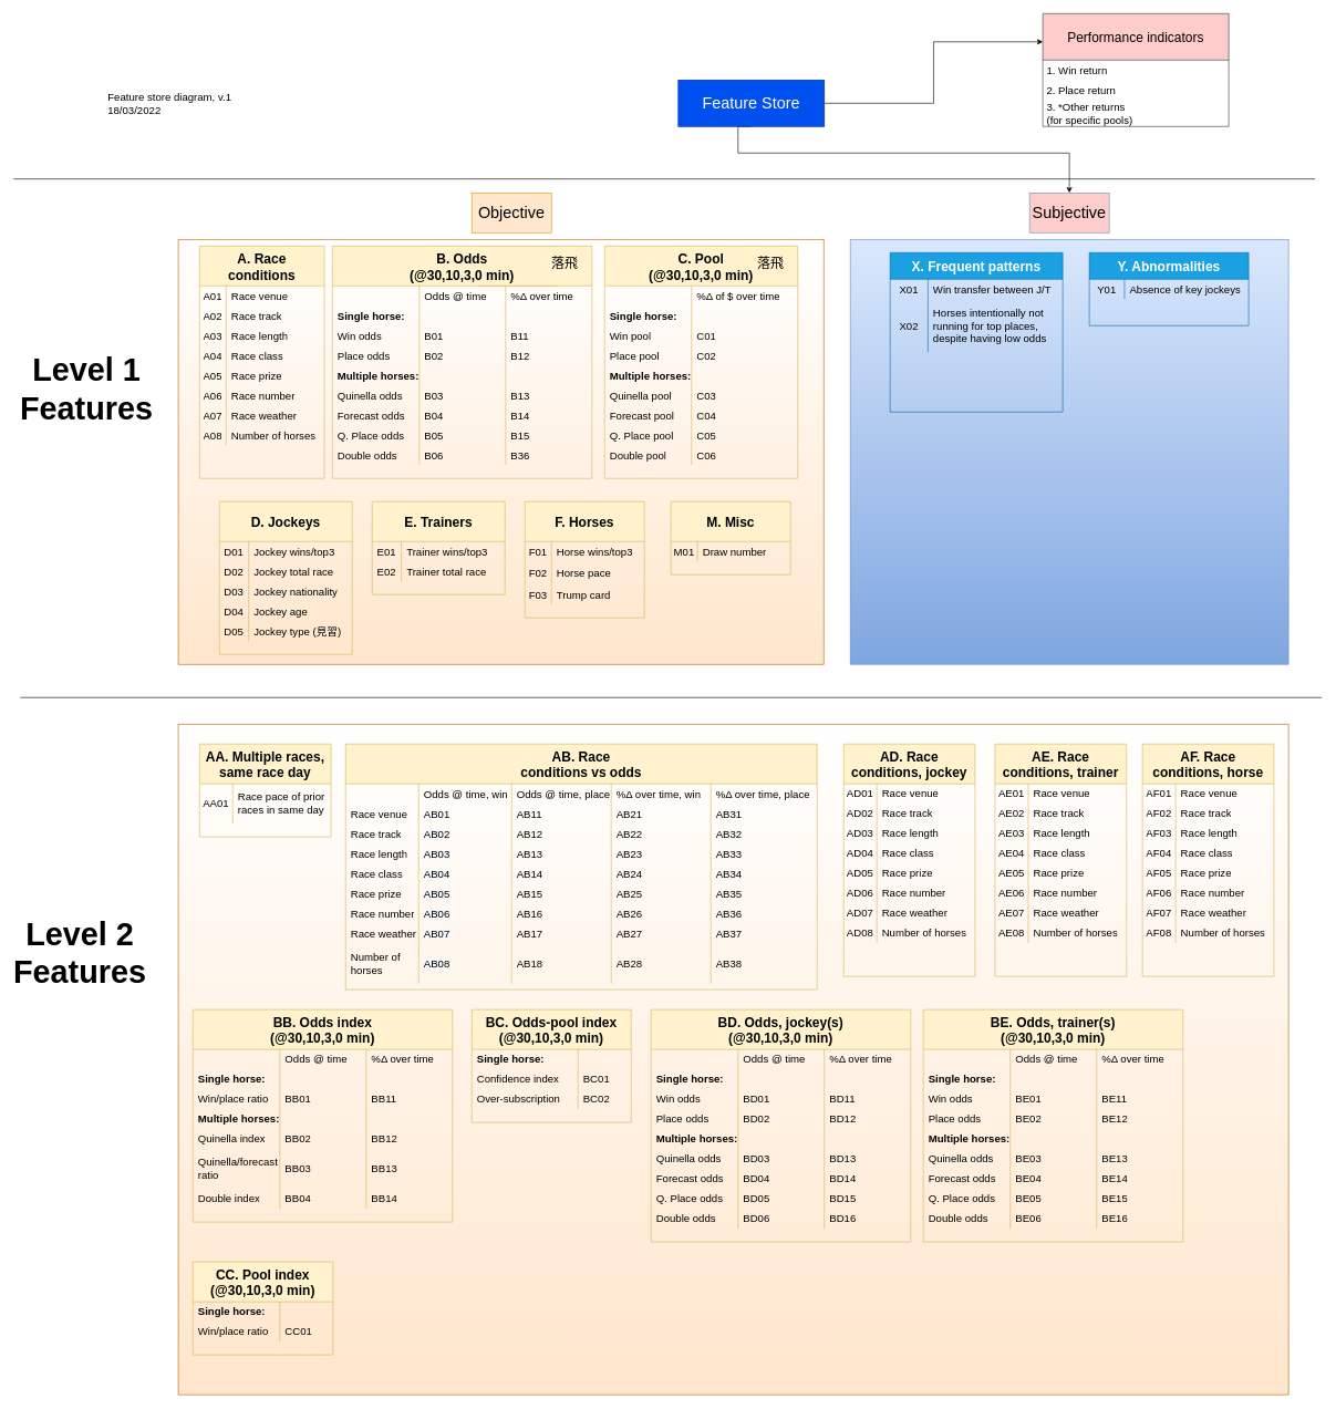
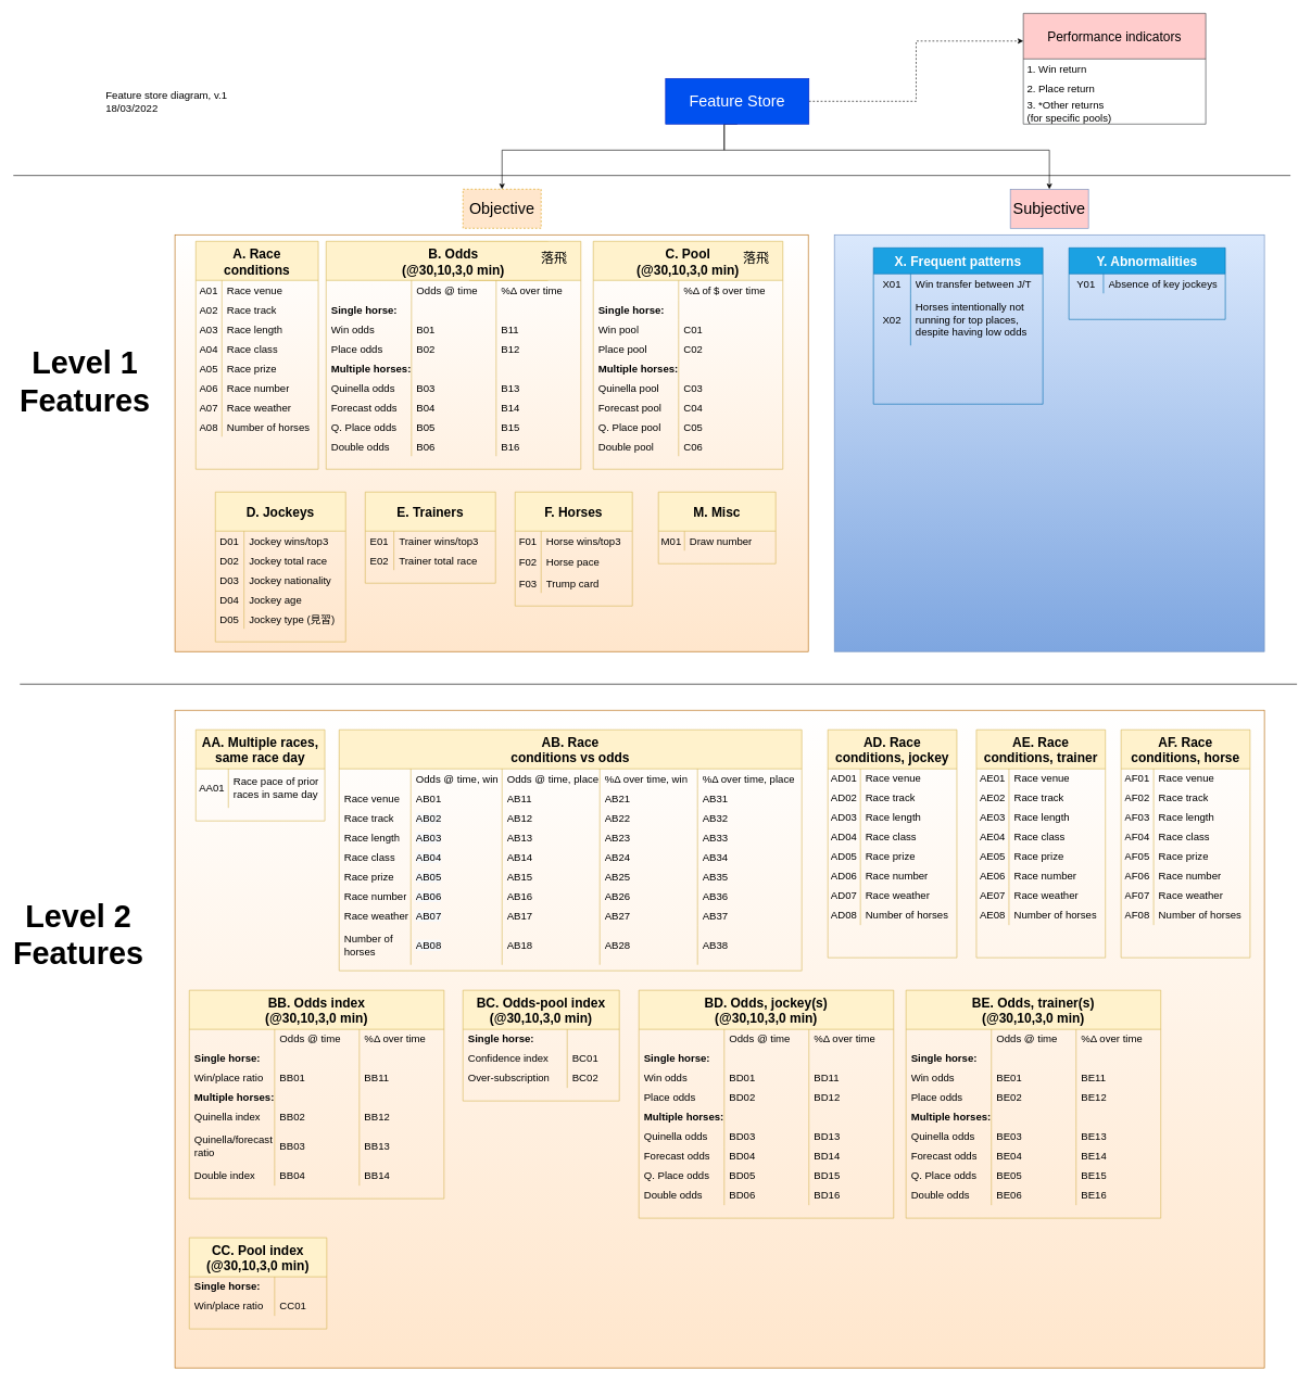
- <mxCell id="6" style="edgeStyle=orthogonalEdgeStyle;rounded=0;orthogonalLoop=1;jettySize=auto;html=1;exitX=1;exitY=0.5;exitDx=0;exitDy=0;entryX=0;entryY=0.25;entryDx=0;entryDy=0;fontSize=20;" edge="1" parent="1" source="7" target="11"><mxGeometry relative="1" as="geometry" /></mxCell>
+ <mxCell id="6" style="edgeStyle=orthogonalEdgeStyle;rounded=0;orthogonalLoop=1;jettySize=auto;html=1;exitX=1;exitY=0.5;exitDx=0;exitDy=0;entryX=0;entryY=0.25;entryDx=0;entryDy=0;fontSize=20;dashed=1;" edge="1" parent="1" source="7" target="11"><mxGeometry relative="1" as="geometry" /></mxCell>
+ <mxCell id="4" style="edgeStyle=orthogonalEdgeStyle;rounded=0;orthogonalLoop=1;jettySize=auto;html=1;entryX=0.5;entryY=0;entryDx=0;entryDy=0;fontSize=20;" edge="1" parent="1" source="7" target="8"><mxGeometry relative="1" as="geometry"><Array as="points"><mxPoint x="1111" y="230" /><mxPoint x="770" y="230" /></Array></mxGeometry></mxCell>
- <mxCell id="8" value="Objective" style="rounded=0;whiteSpace=wrap;html=1;fontSize=24;fillColor=#ffe6cc;strokeColor=#d79b00;" vertex="1" parent="1"><mxGeometry x="710" y="290" width="120" height="60" as="geometry" /></mxCell>
+ <mxCell id="8" value="Objective" style="rounded=0;whiteSpace=wrap;html=1;fontSize=24;fillColor=#ffe6cc;strokeColor=#d79b00;dashed=1;" vertex="1" parent="1"><mxGeometry x="710" y="290" width="120" height="60" as="geometry" /></mxCell>
- <mxCell id="78" value="B36" style="shape=partialRectangle;html=1;whiteSpace=wrap;connectable=0;fillColor=none;top=0;left=0;bottom=0;right=0;align=left;spacingLeft=6;overflow=hidden;fontSize=16;" vertex="1" parent="75"><mxGeometry x="261" width="130" height="30" as="geometry"><mxRectangle width="130" height="30" as="alternateBounds" /></mxGeometry></mxCell>
+ <mxCell id="78" value="B16" style="shape=partialRectangle;html=1;whiteSpace=wrap;connectable=0;fillColor=none;top=0;left=0;bottom=0;right=0;align=left;spacingLeft=6;overflow=hidden;fontSize=16;" vertex="1" parent="75"><mxGeometry x="261" width="130" height="30" as="geometry"><mxRectangle width="130" height="30" as="alternateBounds" /></mxGeometry></mxCell>
